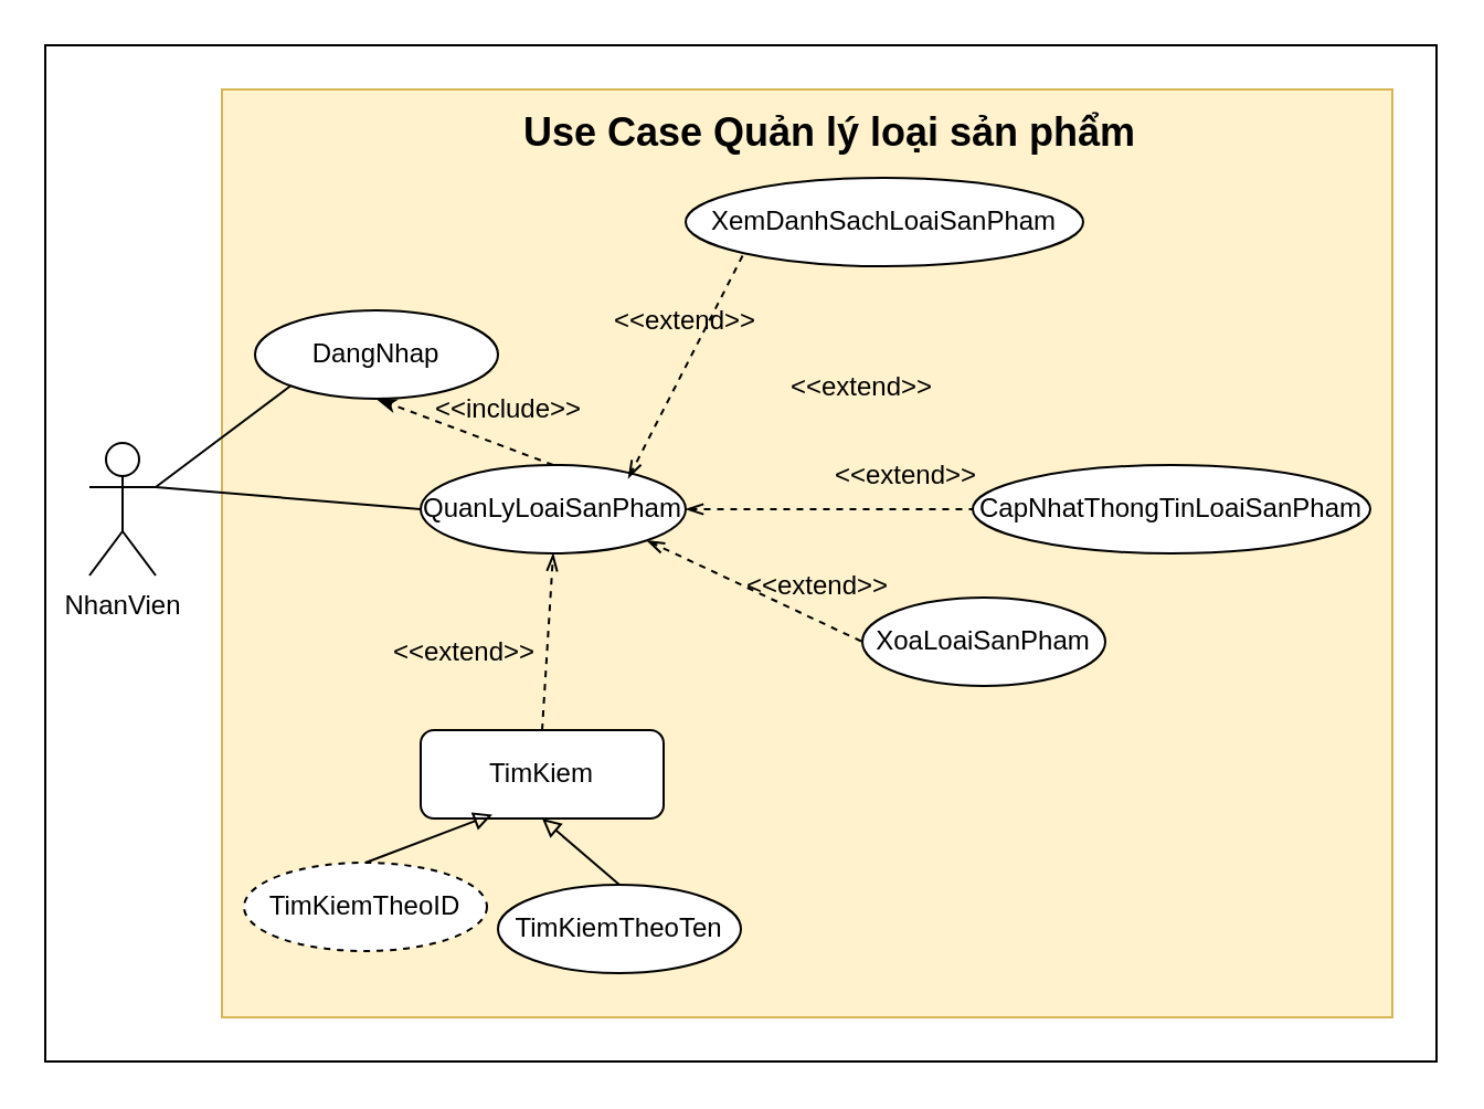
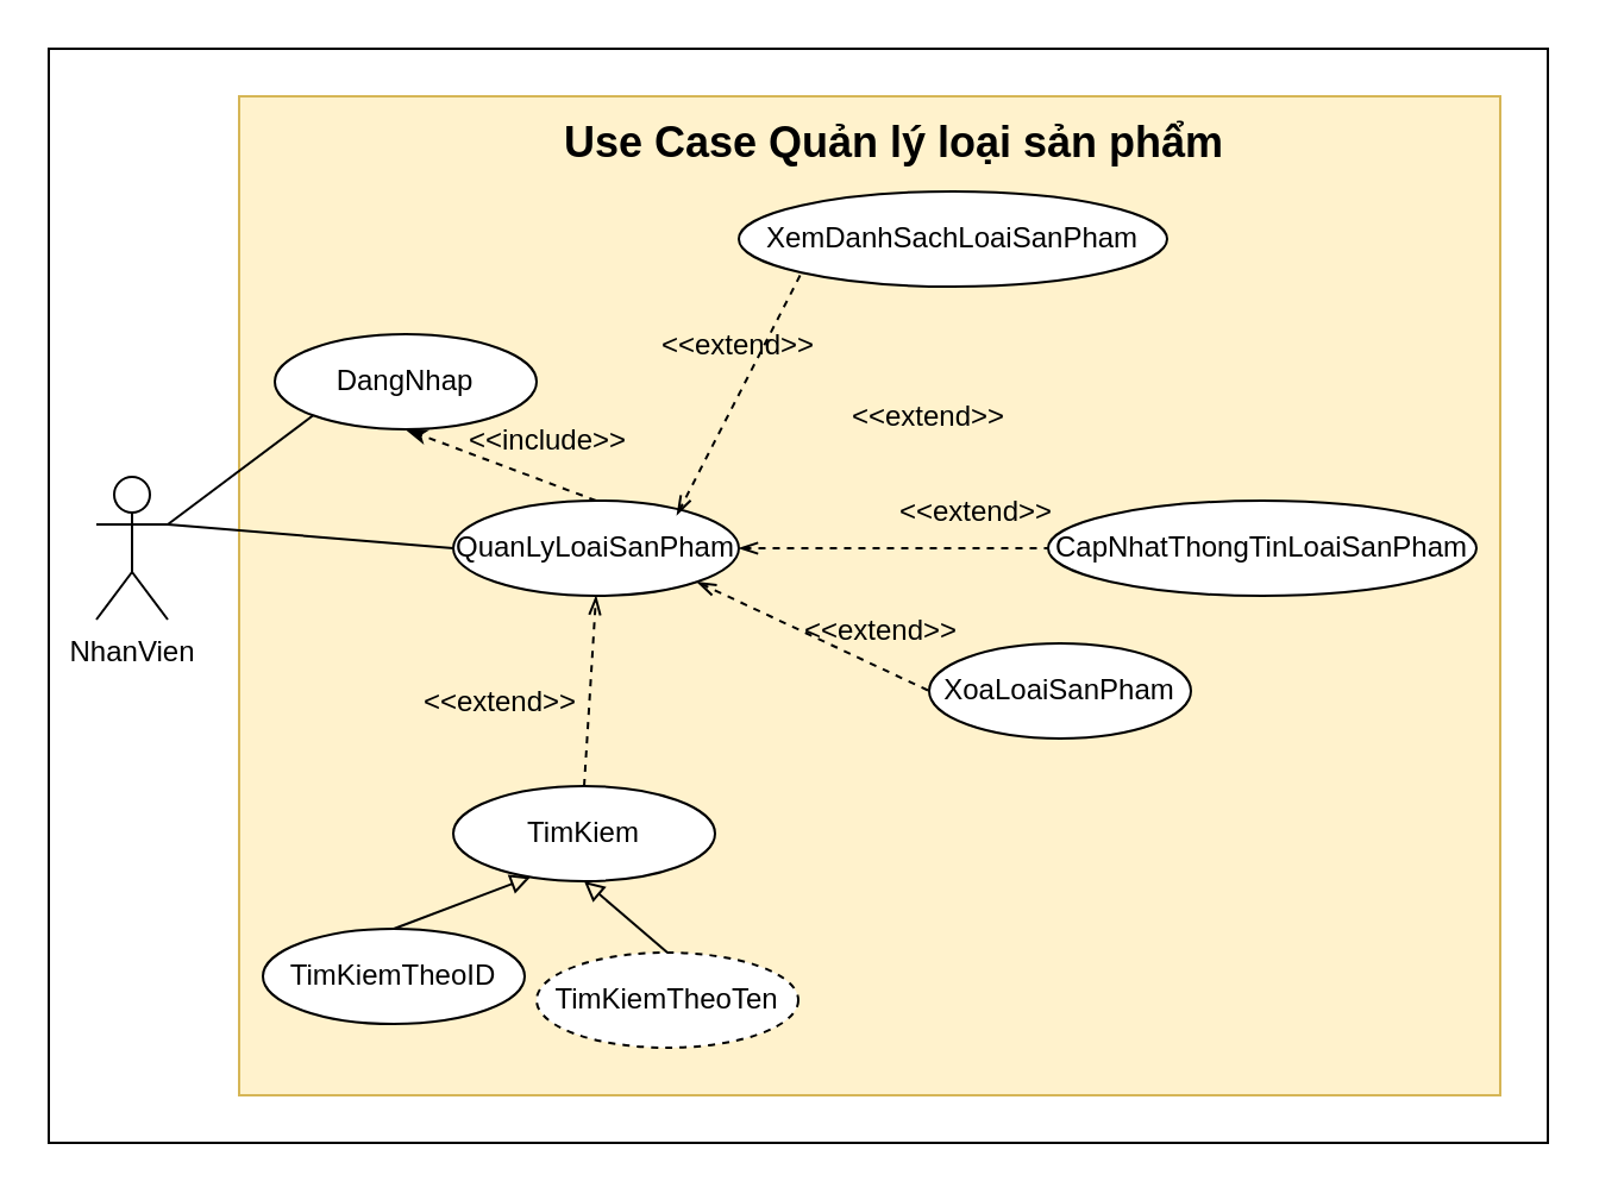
- <mxCell id="11" value="TimKiem" style="whiteSpace=wrap;html=1;rounded=1;" parent="1" vertex="1"><mxGeometry x="190" y="330" width="110" height="40" as="geometry" /></mxCell>
+ <mxCell id="11" value="TimKiem" style="ellipse;whiteSpace=wrap;html=1;" parent="1" vertex="1"><mxGeometry x="190" y="330" width="110" height="40" as="geometry" /></mxCell>
- <mxCell id="14" value="TimKiemTheoID" style="ellipse;whiteSpace=wrap;html=1;dashed=1;" parent="1" vertex="1"><mxGeometry x="110" y="390" width="110" height="40" as="geometry" /></mxCell>
+ <mxCell id="14" value="TimKiemTheoID" style="ellipse;whiteSpace=wrap;html=1;" parent="1" vertex="1"><mxGeometry x="110" y="390" width="110" height="40" as="geometry" /></mxCell>
- <mxCell id="16" value="TimKiemTheoTen" style="ellipse;whiteSpace=wrap;html=1;" parent="1" vertex="1"><mxGeometry x="225" y="400" width="110" height="40" as="geometry" /></mxCell>
+ <mxCell id="16" value="TimKiemTheoTen" style="ellipse;whiteSpace=wrap;html=1;dashed=1;" parent="1" vertex="1"><mxGeometry x="225" y="400" width="110" height="40" as="geometry" /></mxCell>
